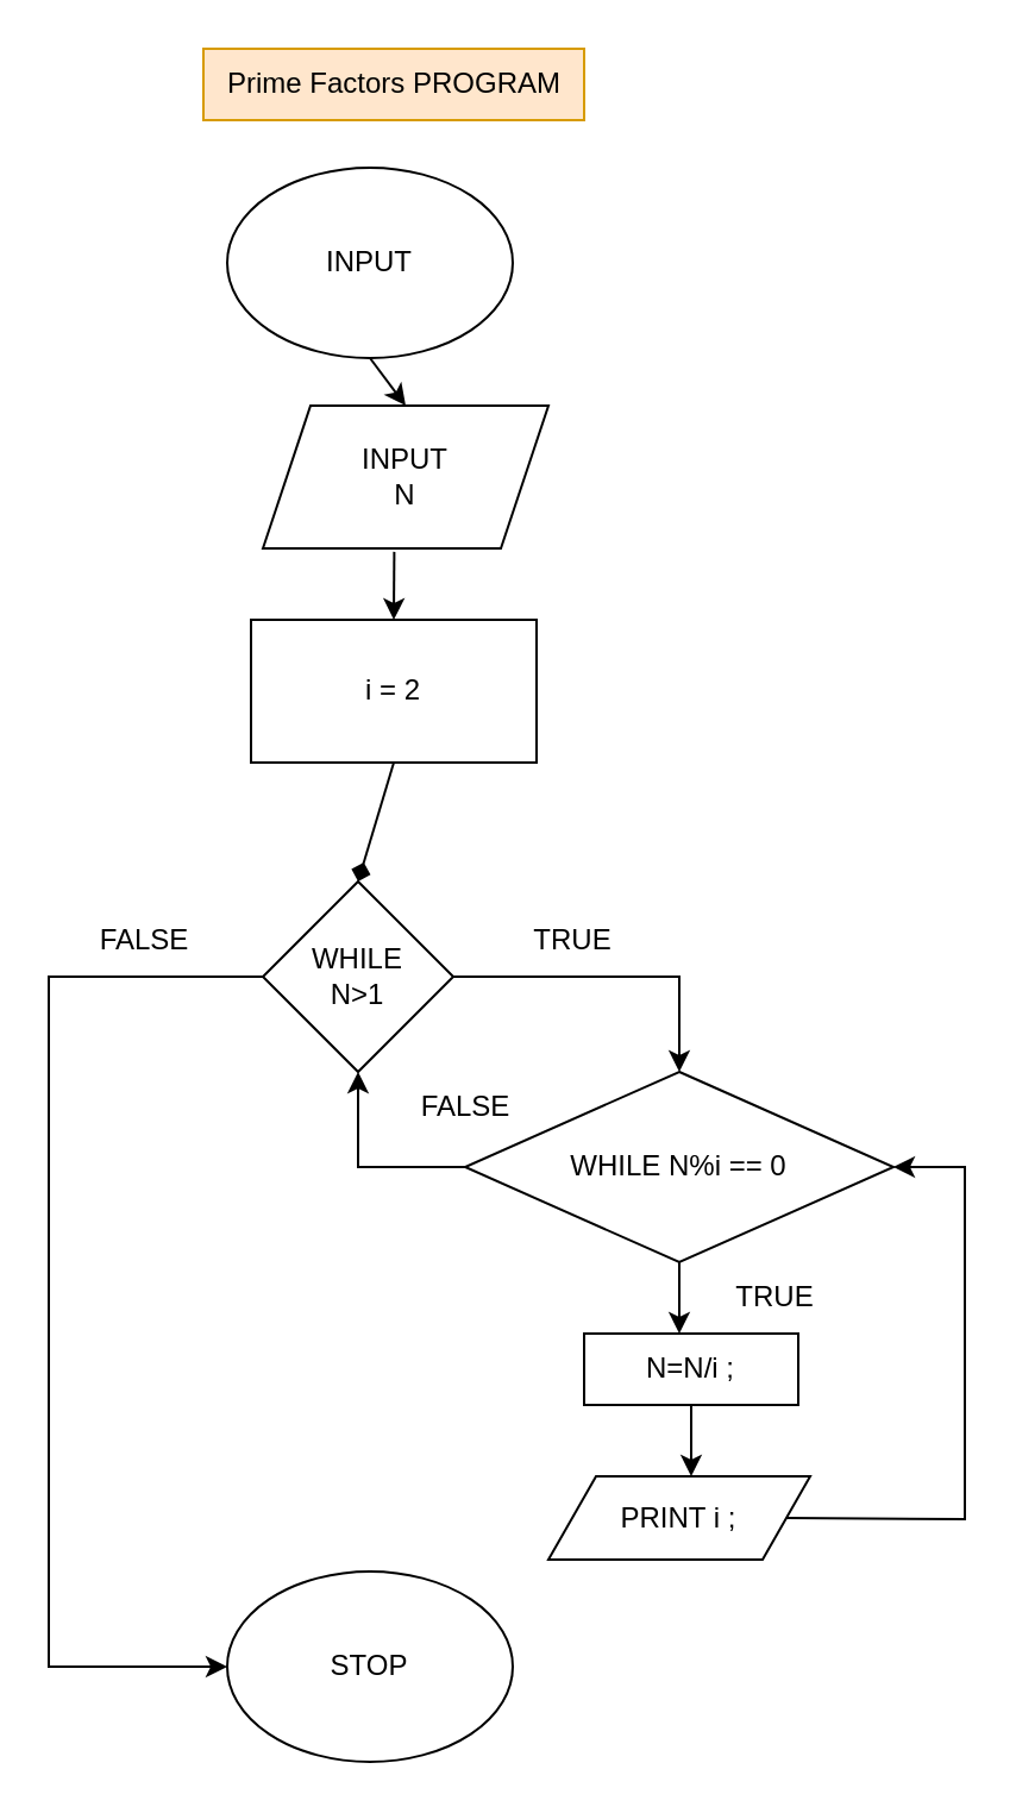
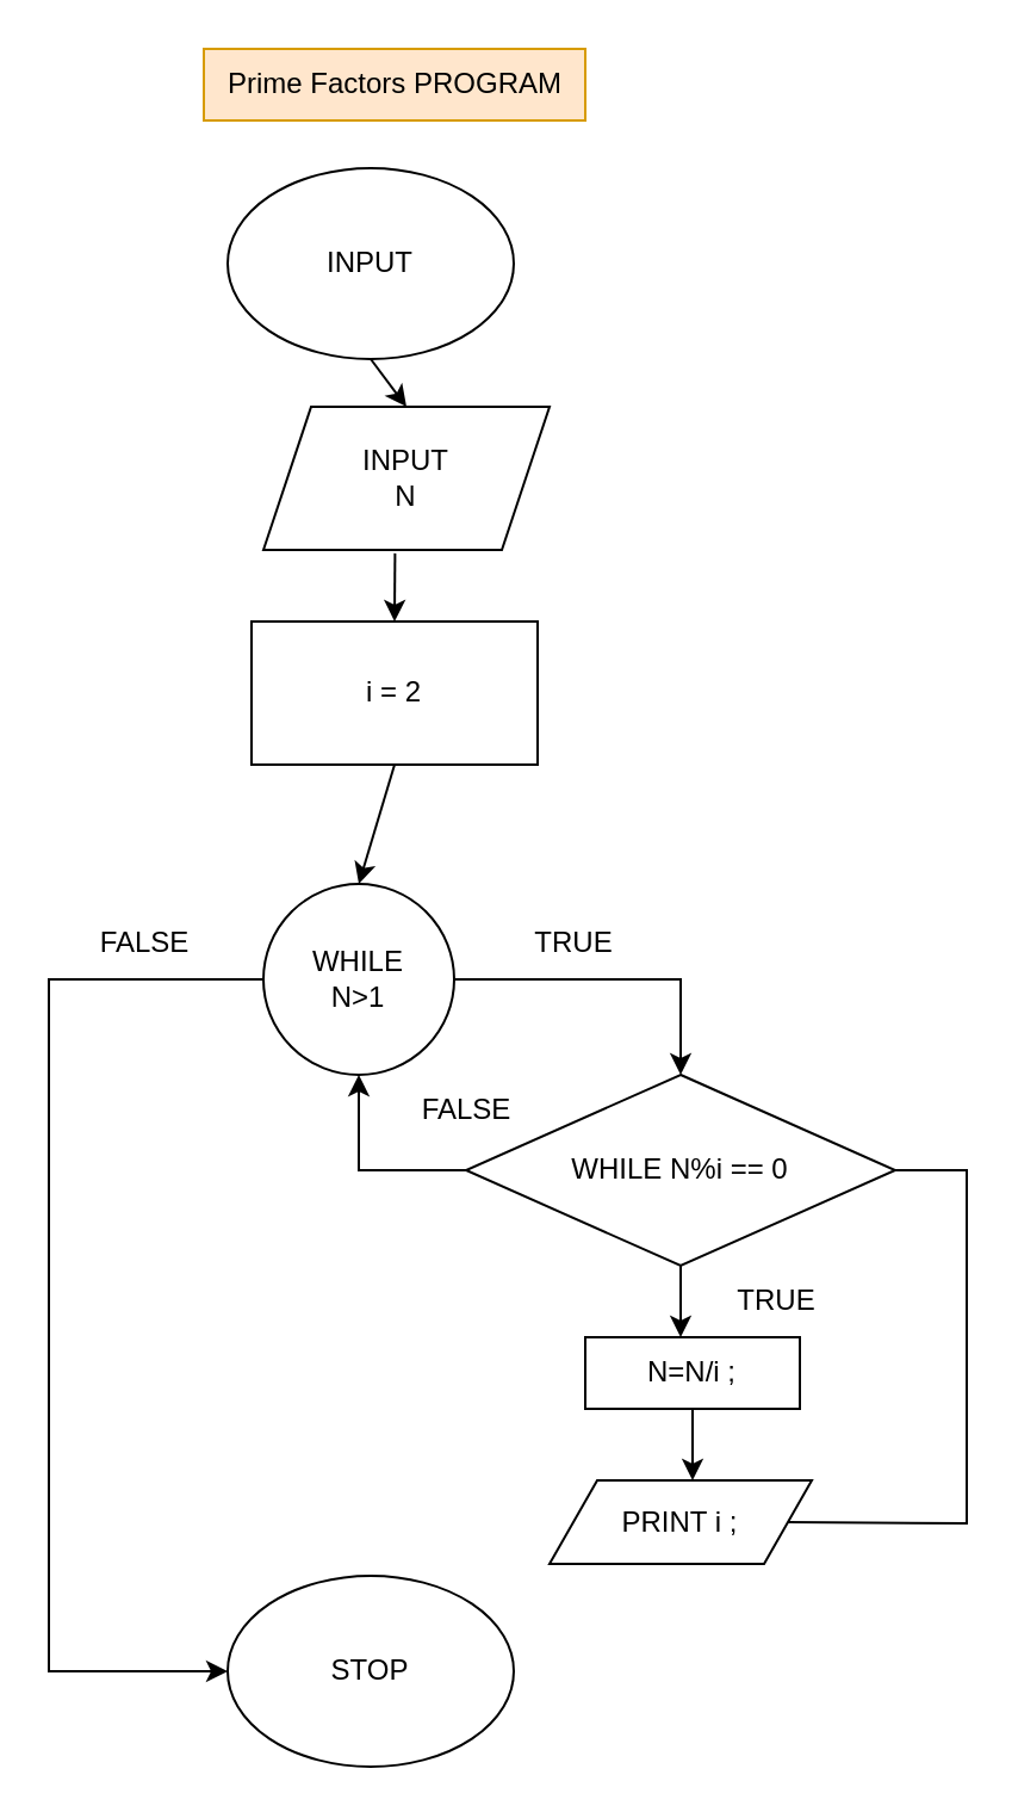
- <mxCell id="18" value="" style="endArrow=diamond;html=1;rounded=0;exitX=0.5;exitY=1;exitDx=0;exitDy=0;entryX=0.5;entryY=0;entryDx=0;entryDy=0;" parent="1" source="10" target="4" edge="1"><mxGeometry width="50" height="50" relative="1" as="geometry"><mxPoint x="125" y="410" as="sourcePoint" /><mxPoint x="175" y="360" as="targetPoint" /></mxGeometry></mxCell>
+ <mxCell id="18" value="" style="endArrow=classic;html=1;rounded=0;exitX=0.5;exitY=1;exitDx=0;exitDy=0;entryX=0.5;entryY=0;entryDx=0;entryDy=0;" parent="1" source="10" target="4" edge="1"><mxGeometry width="50" height="50" relative="1" as="geometry"><mxPoint x="125" y="410" as="sourcePoint" /><mxPoint x="175" y="360" as="targetPoint" /></mxGeometry></mxCell>
- <mxCell id="4" value="WHILE&lt;br&gt;N&amp;gt;1" style="rhombus;whiteSpace=wrap;html=1;" parent="1" vertex="1"><mxGeometry x="110" y="370" width="80" height="80" as="geometry" /></mxCell>
+ <mxCell id="4" value="WHILE&lt;br&gt;N&amp;gt;1" style="ellipse;whiteSpace=wrap;html=1;" parent="1" vertex="1"><mxGeometry x="110" y="370" width="80" height="80" as="geometry" /></mxCell>
- <mxCell id="22" value="" style="endArrow=classic;html=1;rounded=0;exitX=1;exitY=0.5;exitDx=0;exitDy=0;entryX=1;entryY=0.5;entryDx=0;entryDy=0;" edge="1" parent="1" source="20" target="11"><mxGeometry width="50" height="50" relative="1" as="geometry"><mxPoint x="125" y="640" as="sourcePoint" /><mxPoint x="175" y="590" as="targetPoint" /><Array as="points"><mxPoint x="405" y="638" /><mxPoint x="405" y="490" /></Array></mxGeometry></mxCell>
+ <mxCell id="22" value="" style="endArrow=none;html=1;rounded=0;exitX=1;exitY=0.5;exitDx=0;exitDy=0;entryX=1;entryY=0.5;entryDx=0;entryDy=0;" edge="1" parent="1" source="20" target="11"><mxGeometry width="50" height="50" relative="1" as="geometry"><mxPoint x="125" y="640" as="sourcePoint" /><mxPoint x="175" y="590" as="targetPoint" /><Array as="points"><mxPoint x="405" y="638" /><mxPoint x="405" y="490" /></Array></mxGeometry></mxCell>
